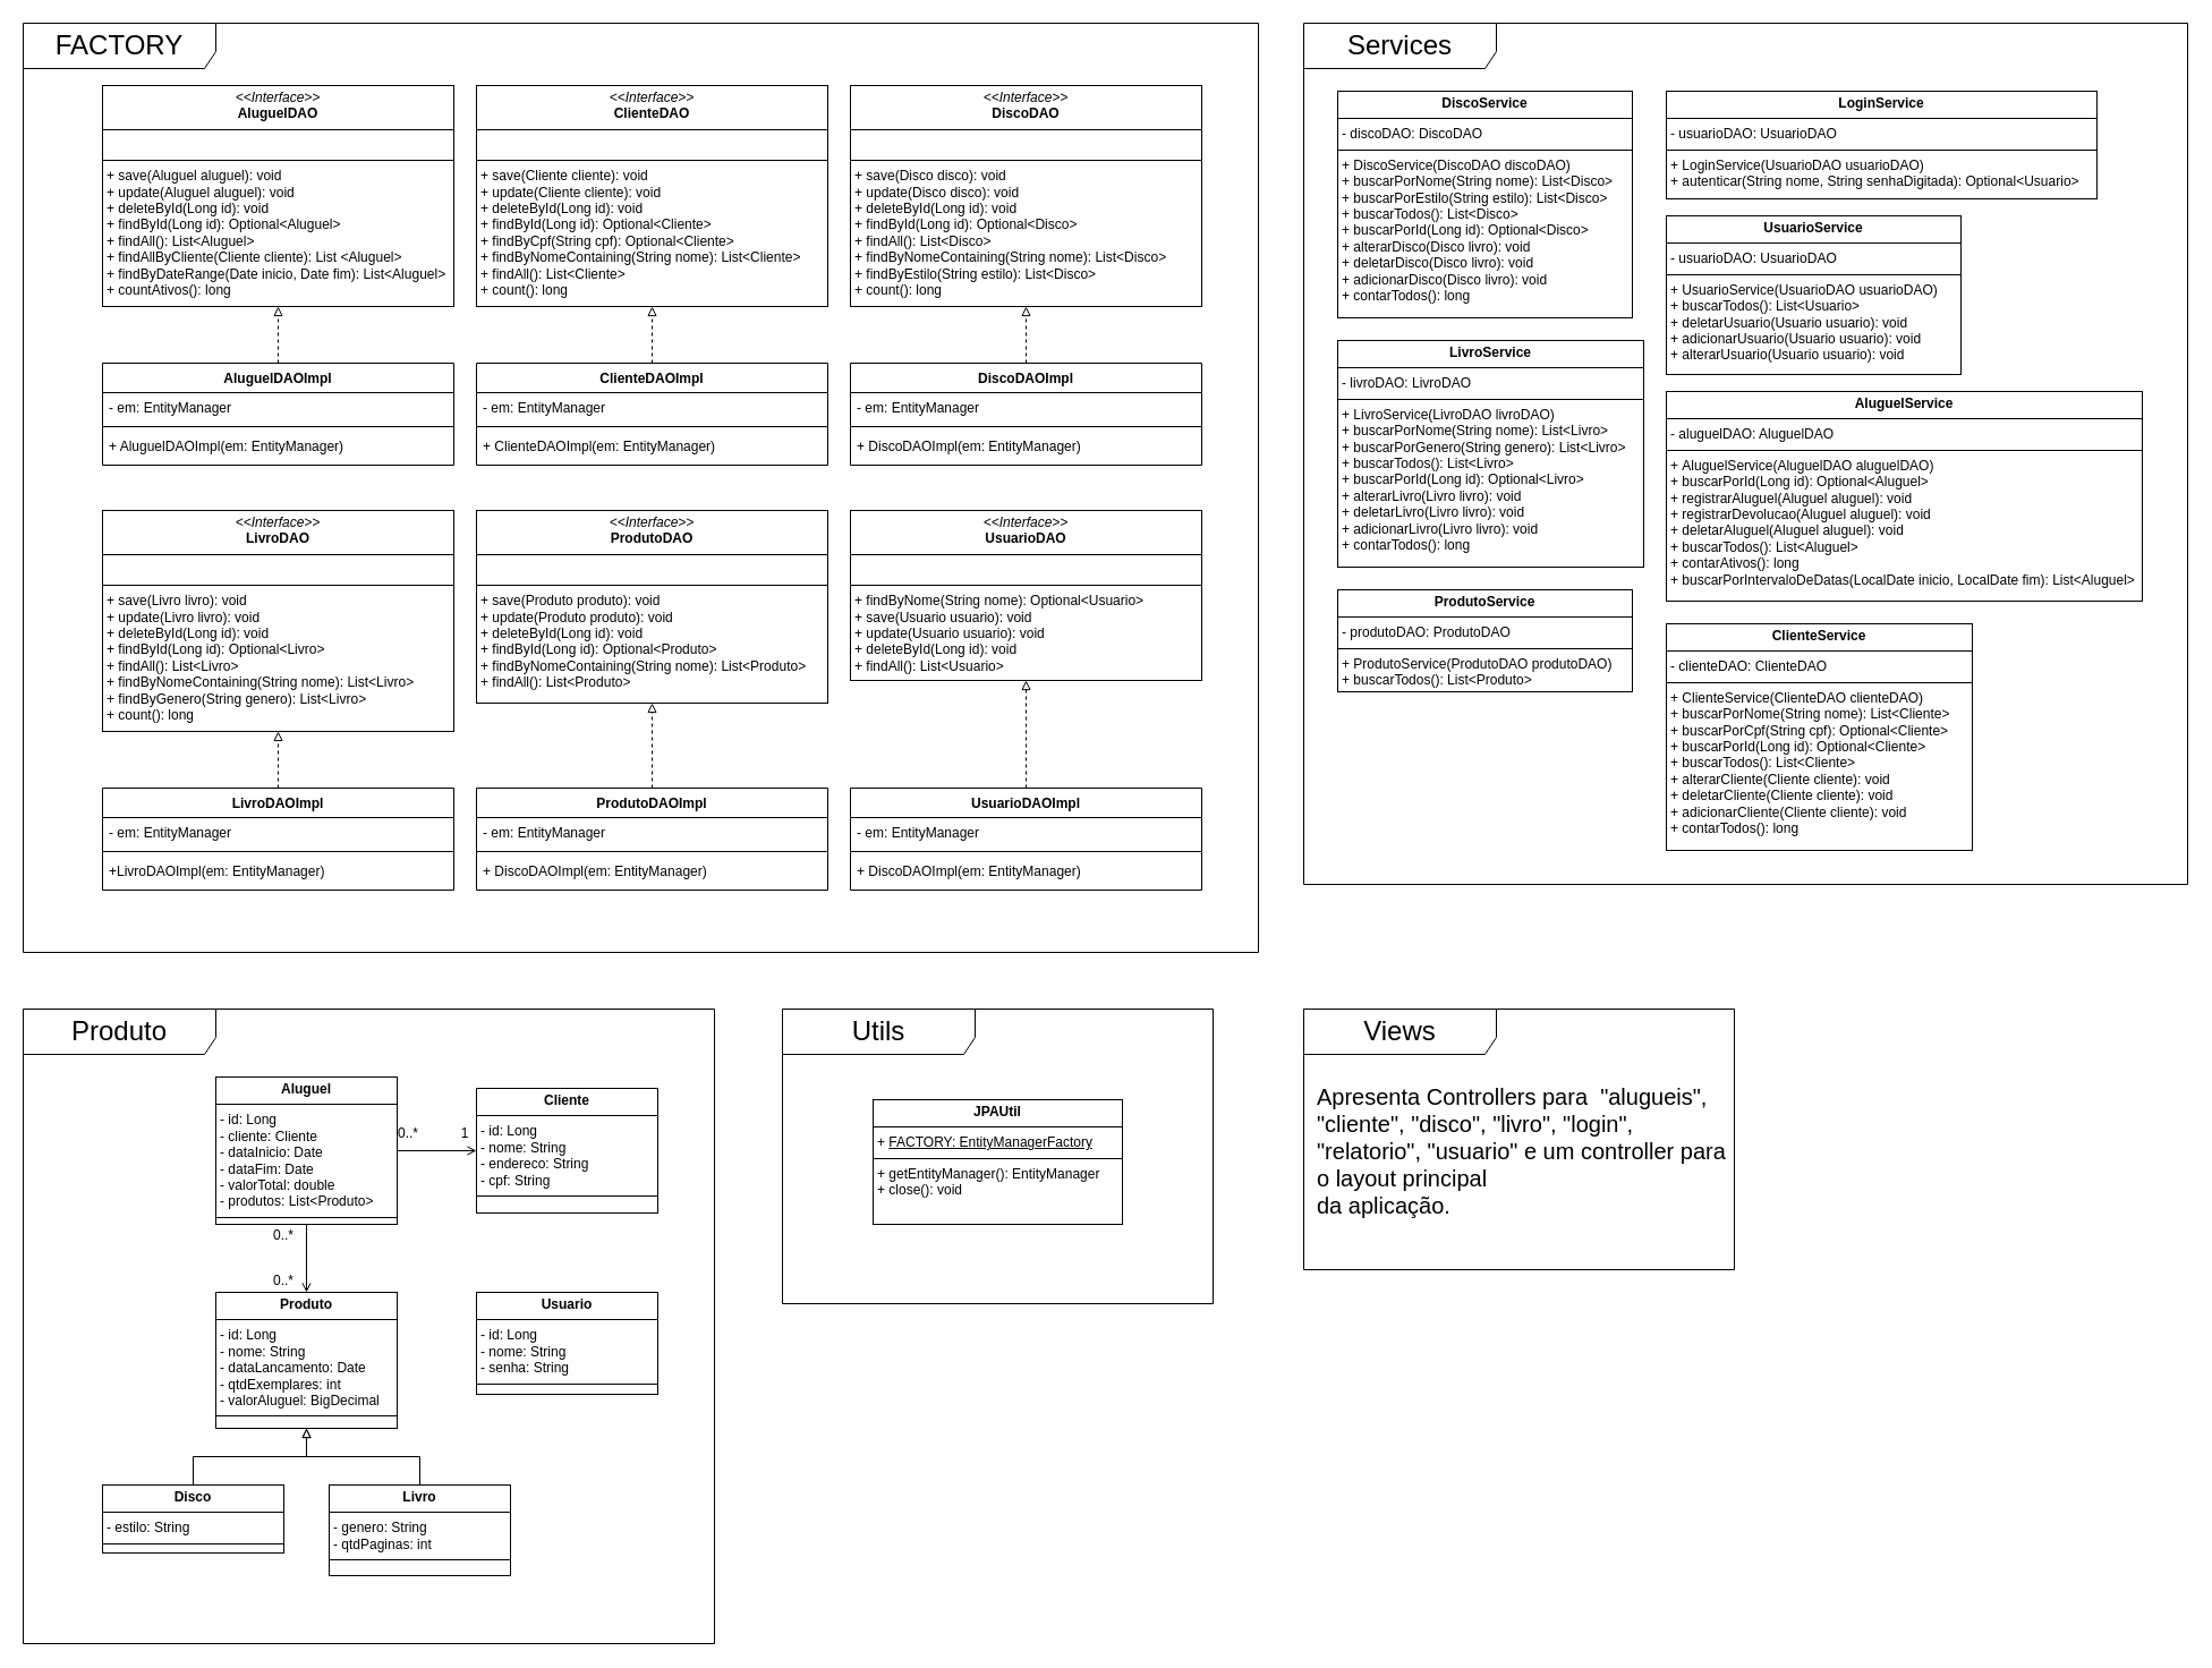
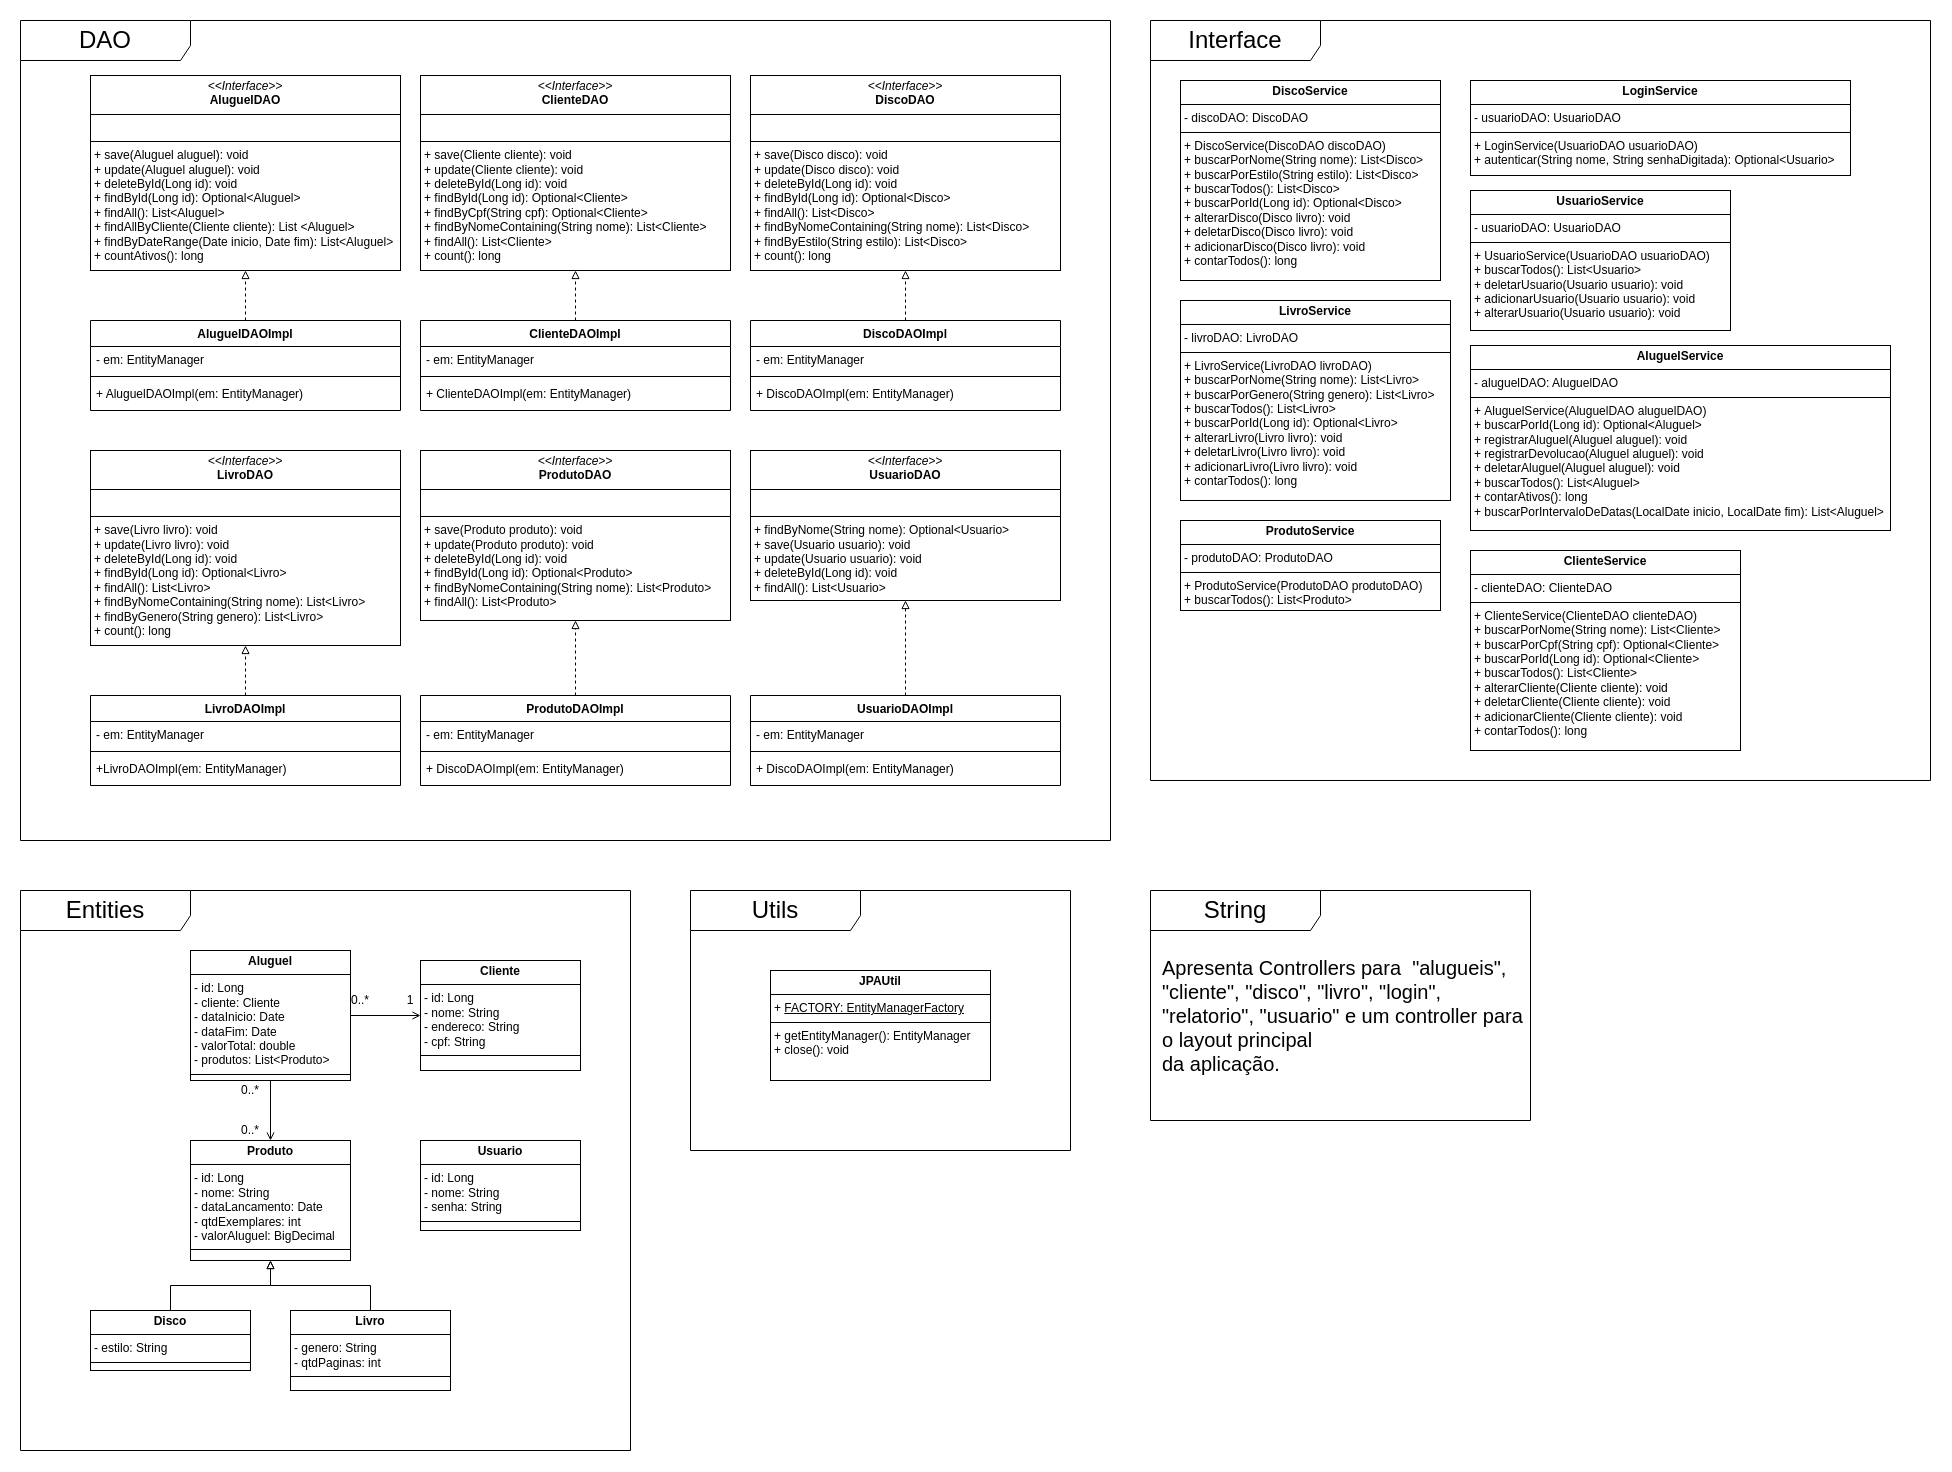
- <mxCell id="53" value="&lt;font style=&quot;font-size: 24px;&quot;&gt;FACTORY&lt;/font&gt;" style="shape=umlFrame;whiteSpace=wrap;html=1;pointerEvents=0;width=170;height=40;" vertex="1" parent="1"><mxGeometry x="20" y="20" width="1090" height="820" as="geometry" /></mxCell>
+ <mxCell id="53" value="&lt;font style=&quot;font-size: 24px;&quot;&gt;DAO&lt;/font&gt;" style="shape=umlFrame;whiteSpace=wrap;html=1;pointerEvents=0;width=170;height=40;" vertex="1" parent="1"><mxGeometry x="20" y="20" width="1090" height="820" as="geometry" /></mxCell>
- <mxCell id="62" value="&lt;font style=&quot;font-size: 24px;&quot;&gt;Services&lt;/font&gt;" style="shape=umlFrame;whiteSpace=wrap;html=1;pointerEvents=0;width=170;height=40;" vertex="1" parent="1"><mxGeometry x="1150" y="20" width="780" height="760" as="geometry" /></mxCell>
+ <mxCell id="62" value="&lt;font style=&quot;font-size: 24px;&quot;&gt;Interface&lt;/font&gt;" style="shape=umlFrame;whiteSpace=wrap;html=1;pointerEvents=0;width=170;height=40;" vertex="1" parent="1"><mxGeometry x="1150" y="20" width="780" height="760" as="geometry" /></mxCell>
- <mxCell id="54" value="&lt;font style=&quot;font-size: 24px;&quot;&gt;Produto&lt;/font&gt;" style="shape=umlFrame;whiteSpace=wrap;html=1;pointerEvents=0;width=170;height=40;" vertex="1" parent="1"><mxGeometry x="20" y="890" width="610" height="560" as="geometry" /></mxCell>
+ <mxCell id="54" value="&lt;font style=&quot;font-size: 24px;&quot;&gt;Entities&lt;/font&gt;" style="shape=umlFrame;whiteSpace=wrap;html=1;pointerEvents=0;width=170;height=40;" vertex="1" parent="1"><mxGeometry x="20" y="890" width="610" height="560" as="geometry" /></mxCell>
- <mxCell id="65" value="&lt;font style=&quot;font-size: 24px;&quot;&gt;Views&lt;/font&gt;" style="shape=umlFrame;whiteSpace=wrap;html=1;pointerEvents=0;width=170;height=40;" vertex="1" parent="1"><mxGeometry x="1150" y="890" width="380" height="230" as="geometry" /></mxCell>
+ <mxCell id="65" value="&lt;font style=&quot;font-size: 24px;&quot;&gt;String&lt;/font&gt;" style="shape=umlFrame;whiteSpace=wrap;html=1;pointerEvents=0;width=170;height=40;" vertex="1" parent="1"><mxGeometry x="1150" y="890" width="380" height="230" as="geometry" /></mxCell>
